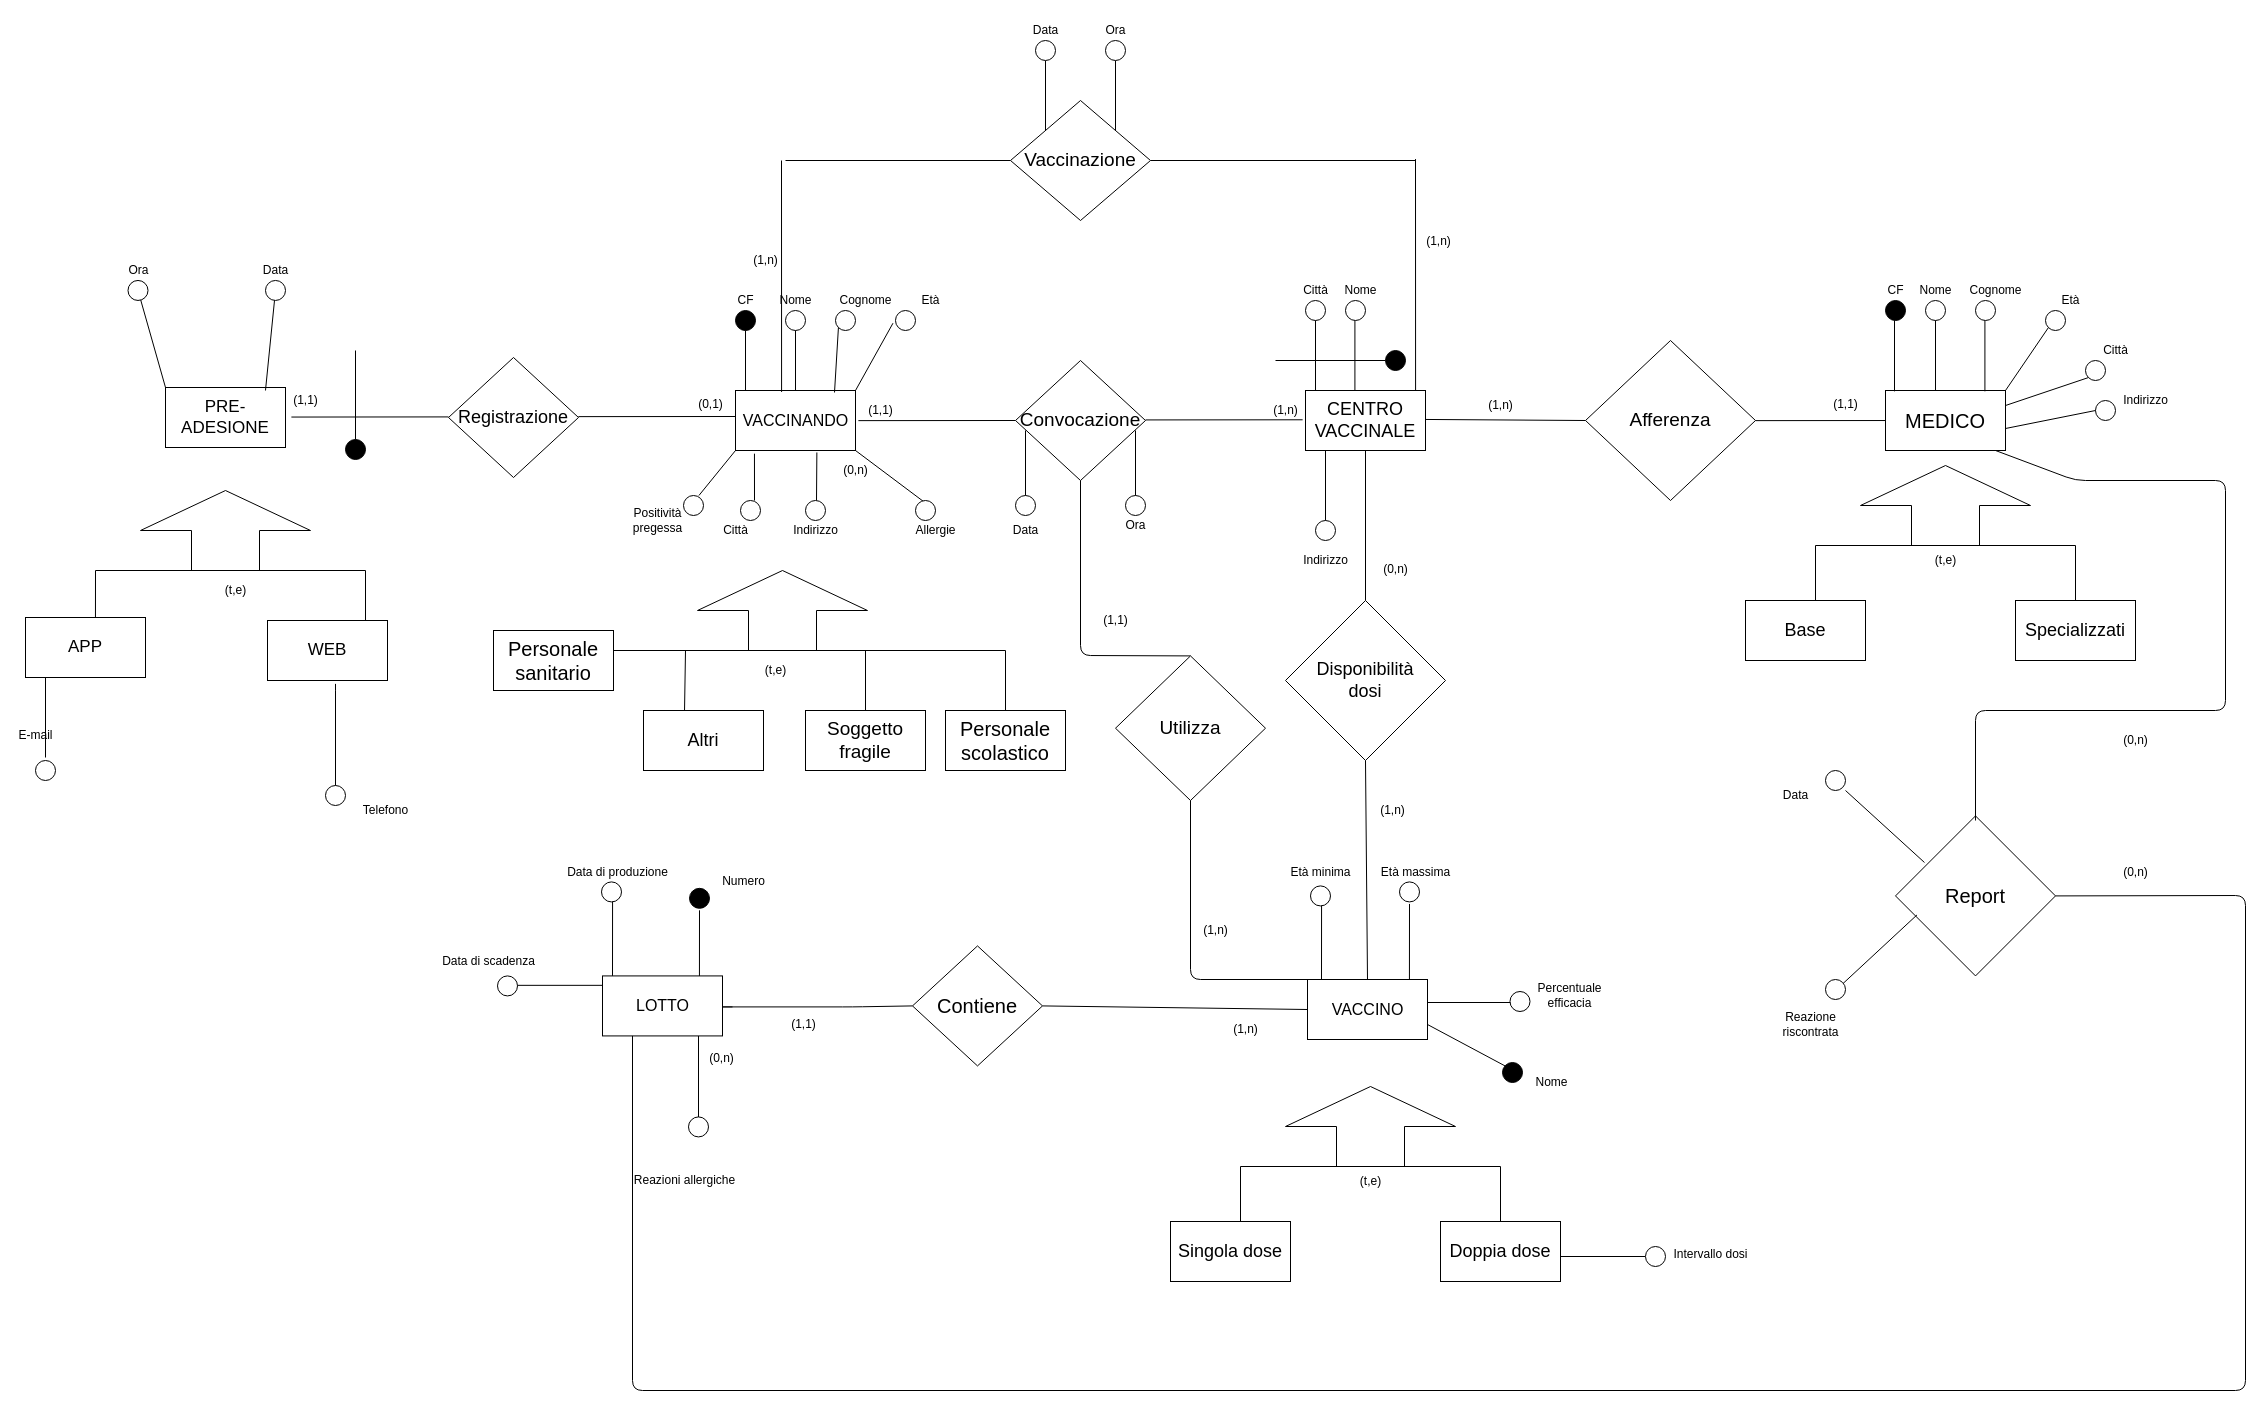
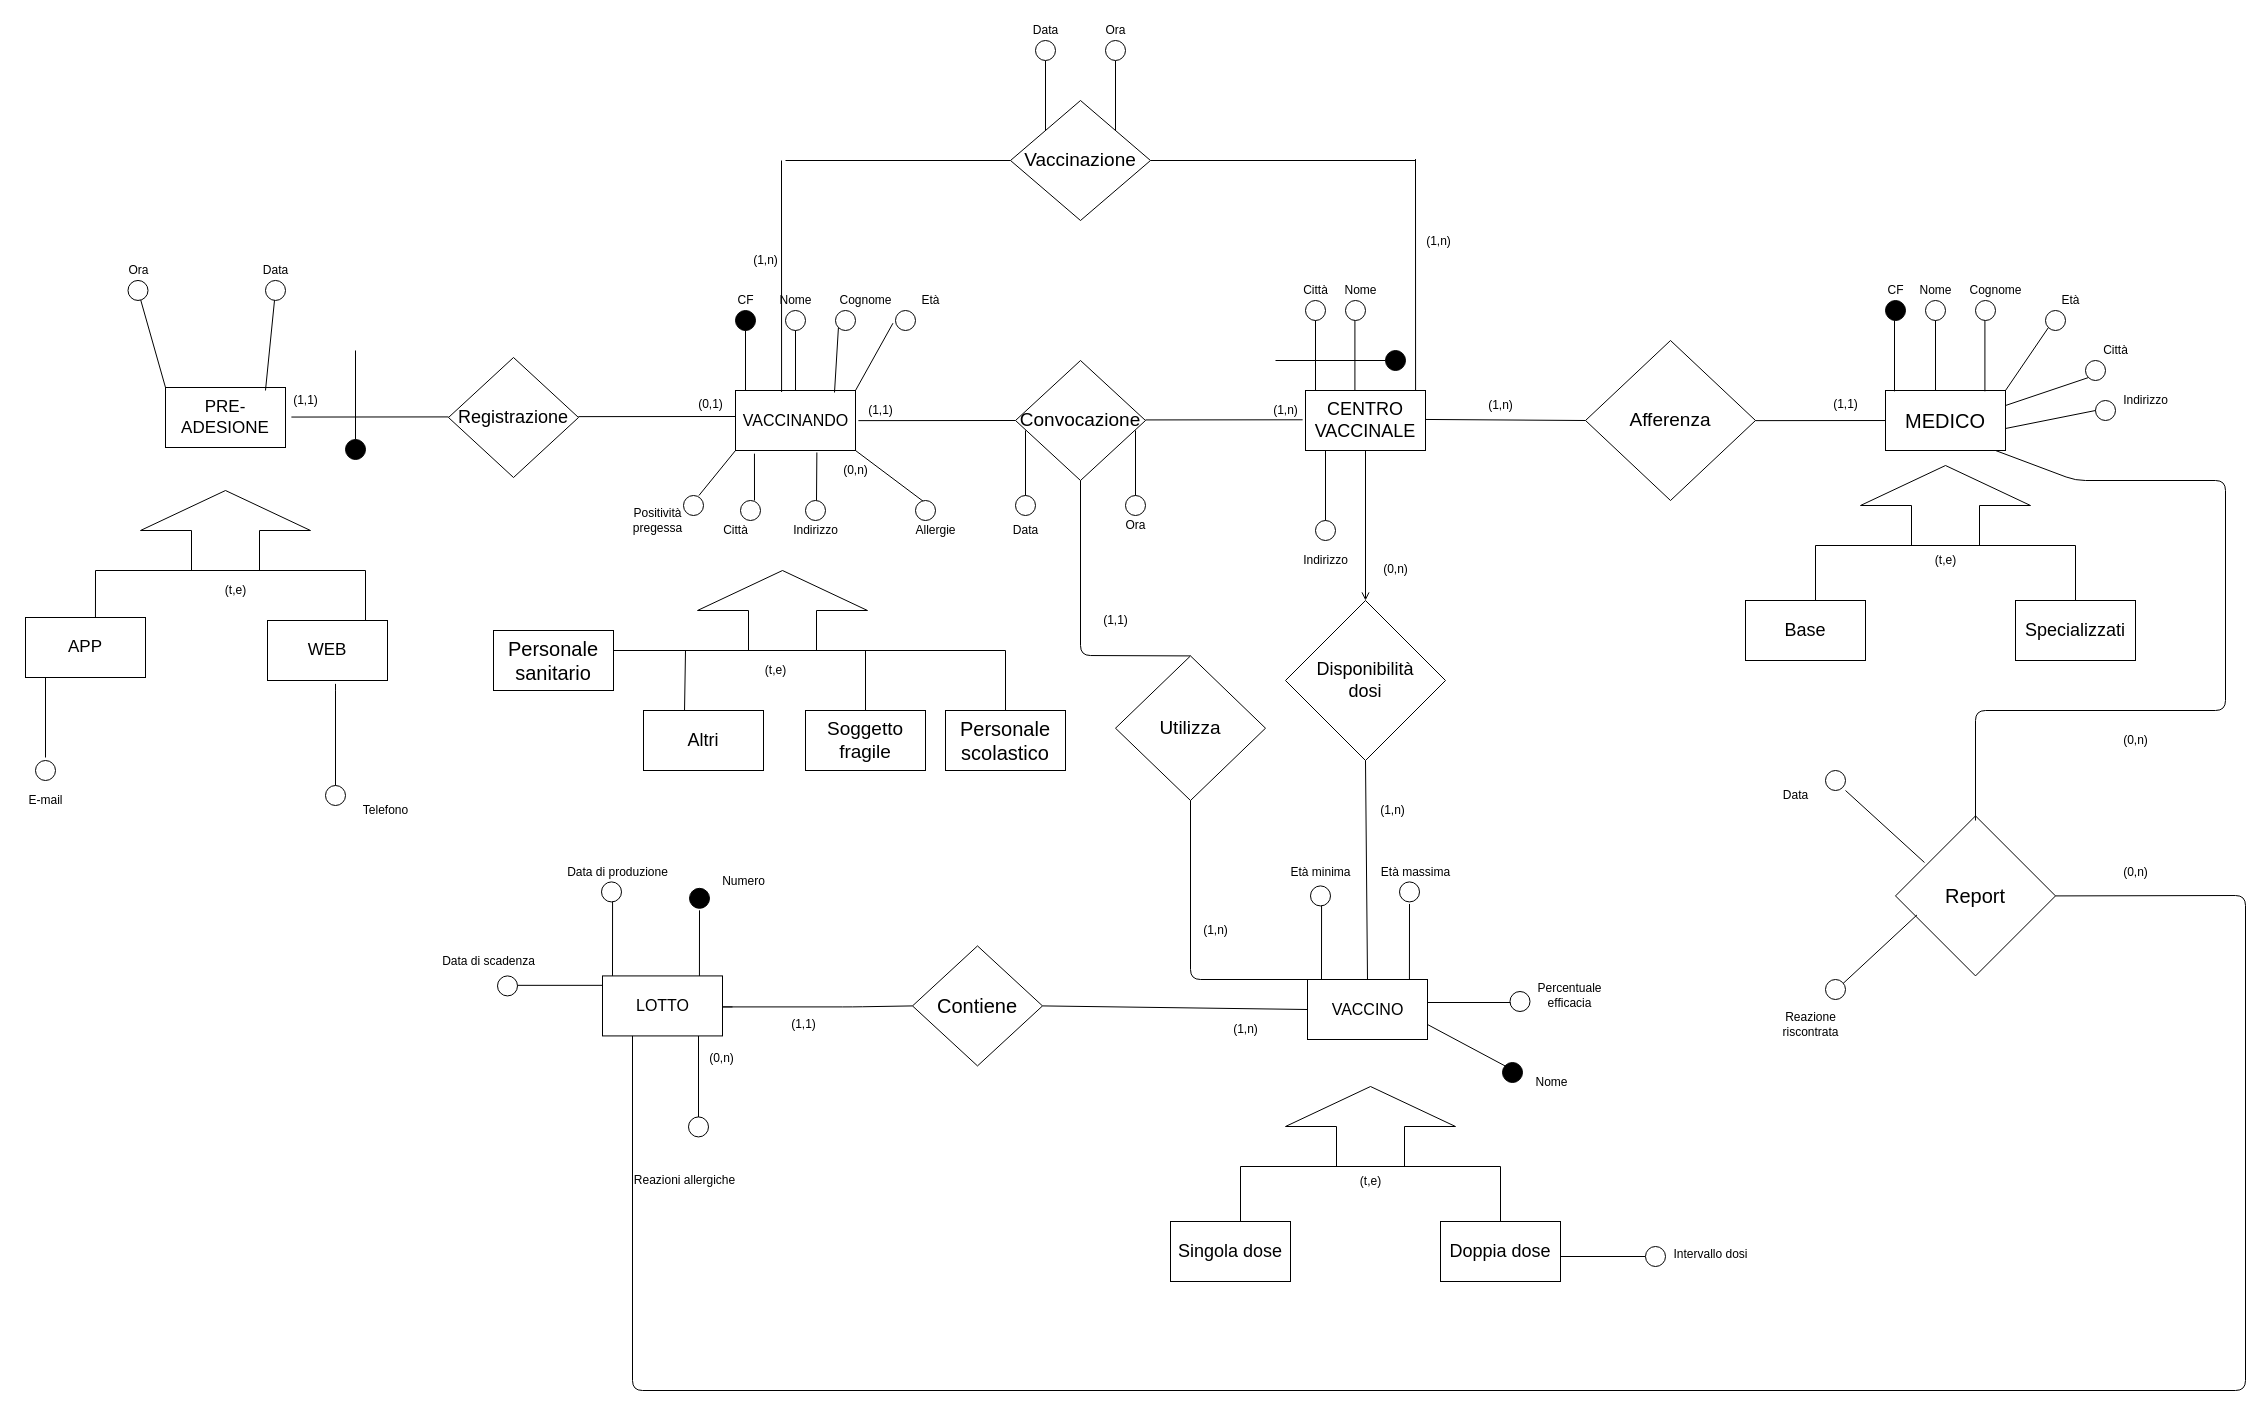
- <mxCell id="91" value="" style="endArrow=none;html=1;exitX=0.5;exitY=1;exitDx=0;exitDy=0;entryX=0.5;entryY=0;entryDx=0;entryDy=0;" parent="1" source="29" target="62" edge="1"><mxGeometry width="50" height="50" relative="1" as="geometry"><mxPoint x="1375" y="529.55" as="sourcePoint" /><mxPoint x="1532.12" y="529.41" as="targetPoint" /></mxGeometry></mxCell>
+ <mxCell id="91" value="" style="endArrow=open;html=1;exitX=0.5;exitY=1;exitDx=0;exitDy=0;entryX=0.5;entryY=0;entryDx=0;entryDy=0;" parent="1" source="29" target="62" edge="1"><mxGeometry width="50" height="50" relative="1" as="geometry"><mxPoint x="1375" y="529.55" as="sourcePoint" /><mxPoint x="1532.12" y="529.41" as="targetPoint" /></mxGeometry></mxCell>
- <mxCell id="167" value="E-mail" style="text;html=1;align=center;verticalAlign=middle;resizable=0;points=[];autosize=1;strokeColor=none;" parent="1" vertex="1"><mxGeometry x="10" y="725" width="50" height="20" as="geometry" /></mxCell>
+ <mxCell id="167" value="E-mail" style="text;html=1;align=center;verticalAlign=middle;resizable=0;points=[];autosize=1;strokeColor=none;" parent="1" vertex="1"><mxGeometry x="20" y="790" width="50" height="20" as="geometry" /></mxCell>
